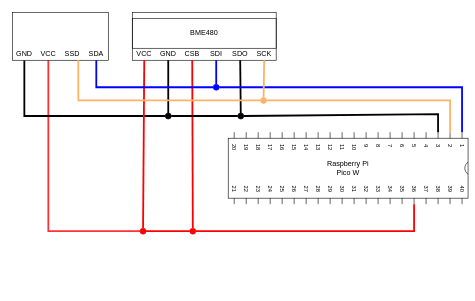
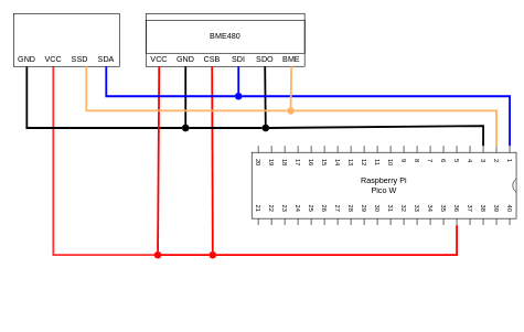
- <mxCell id="8" value="SCK" style="text;html=1;strokeColor=none;fillColor=none;align=center;verticalAlign=middle;whiteSpace=wrap;rounded=0;" parent="3" vertex="1"><mxGeometry x="200" y="60" width="40" height="20" as="geometry" /></mxCell>
+ <mxCell id="8" value="BME" style="text;html=1;strokeColor=none;fillColor=none;align=center;verticalAlign=middle;whiteSpace=wrap;rounded=0;" parent="3" vertex="1"><mxGeometry x="200" y="60" width="40" height="20" as="geometry" /></mxCell>
